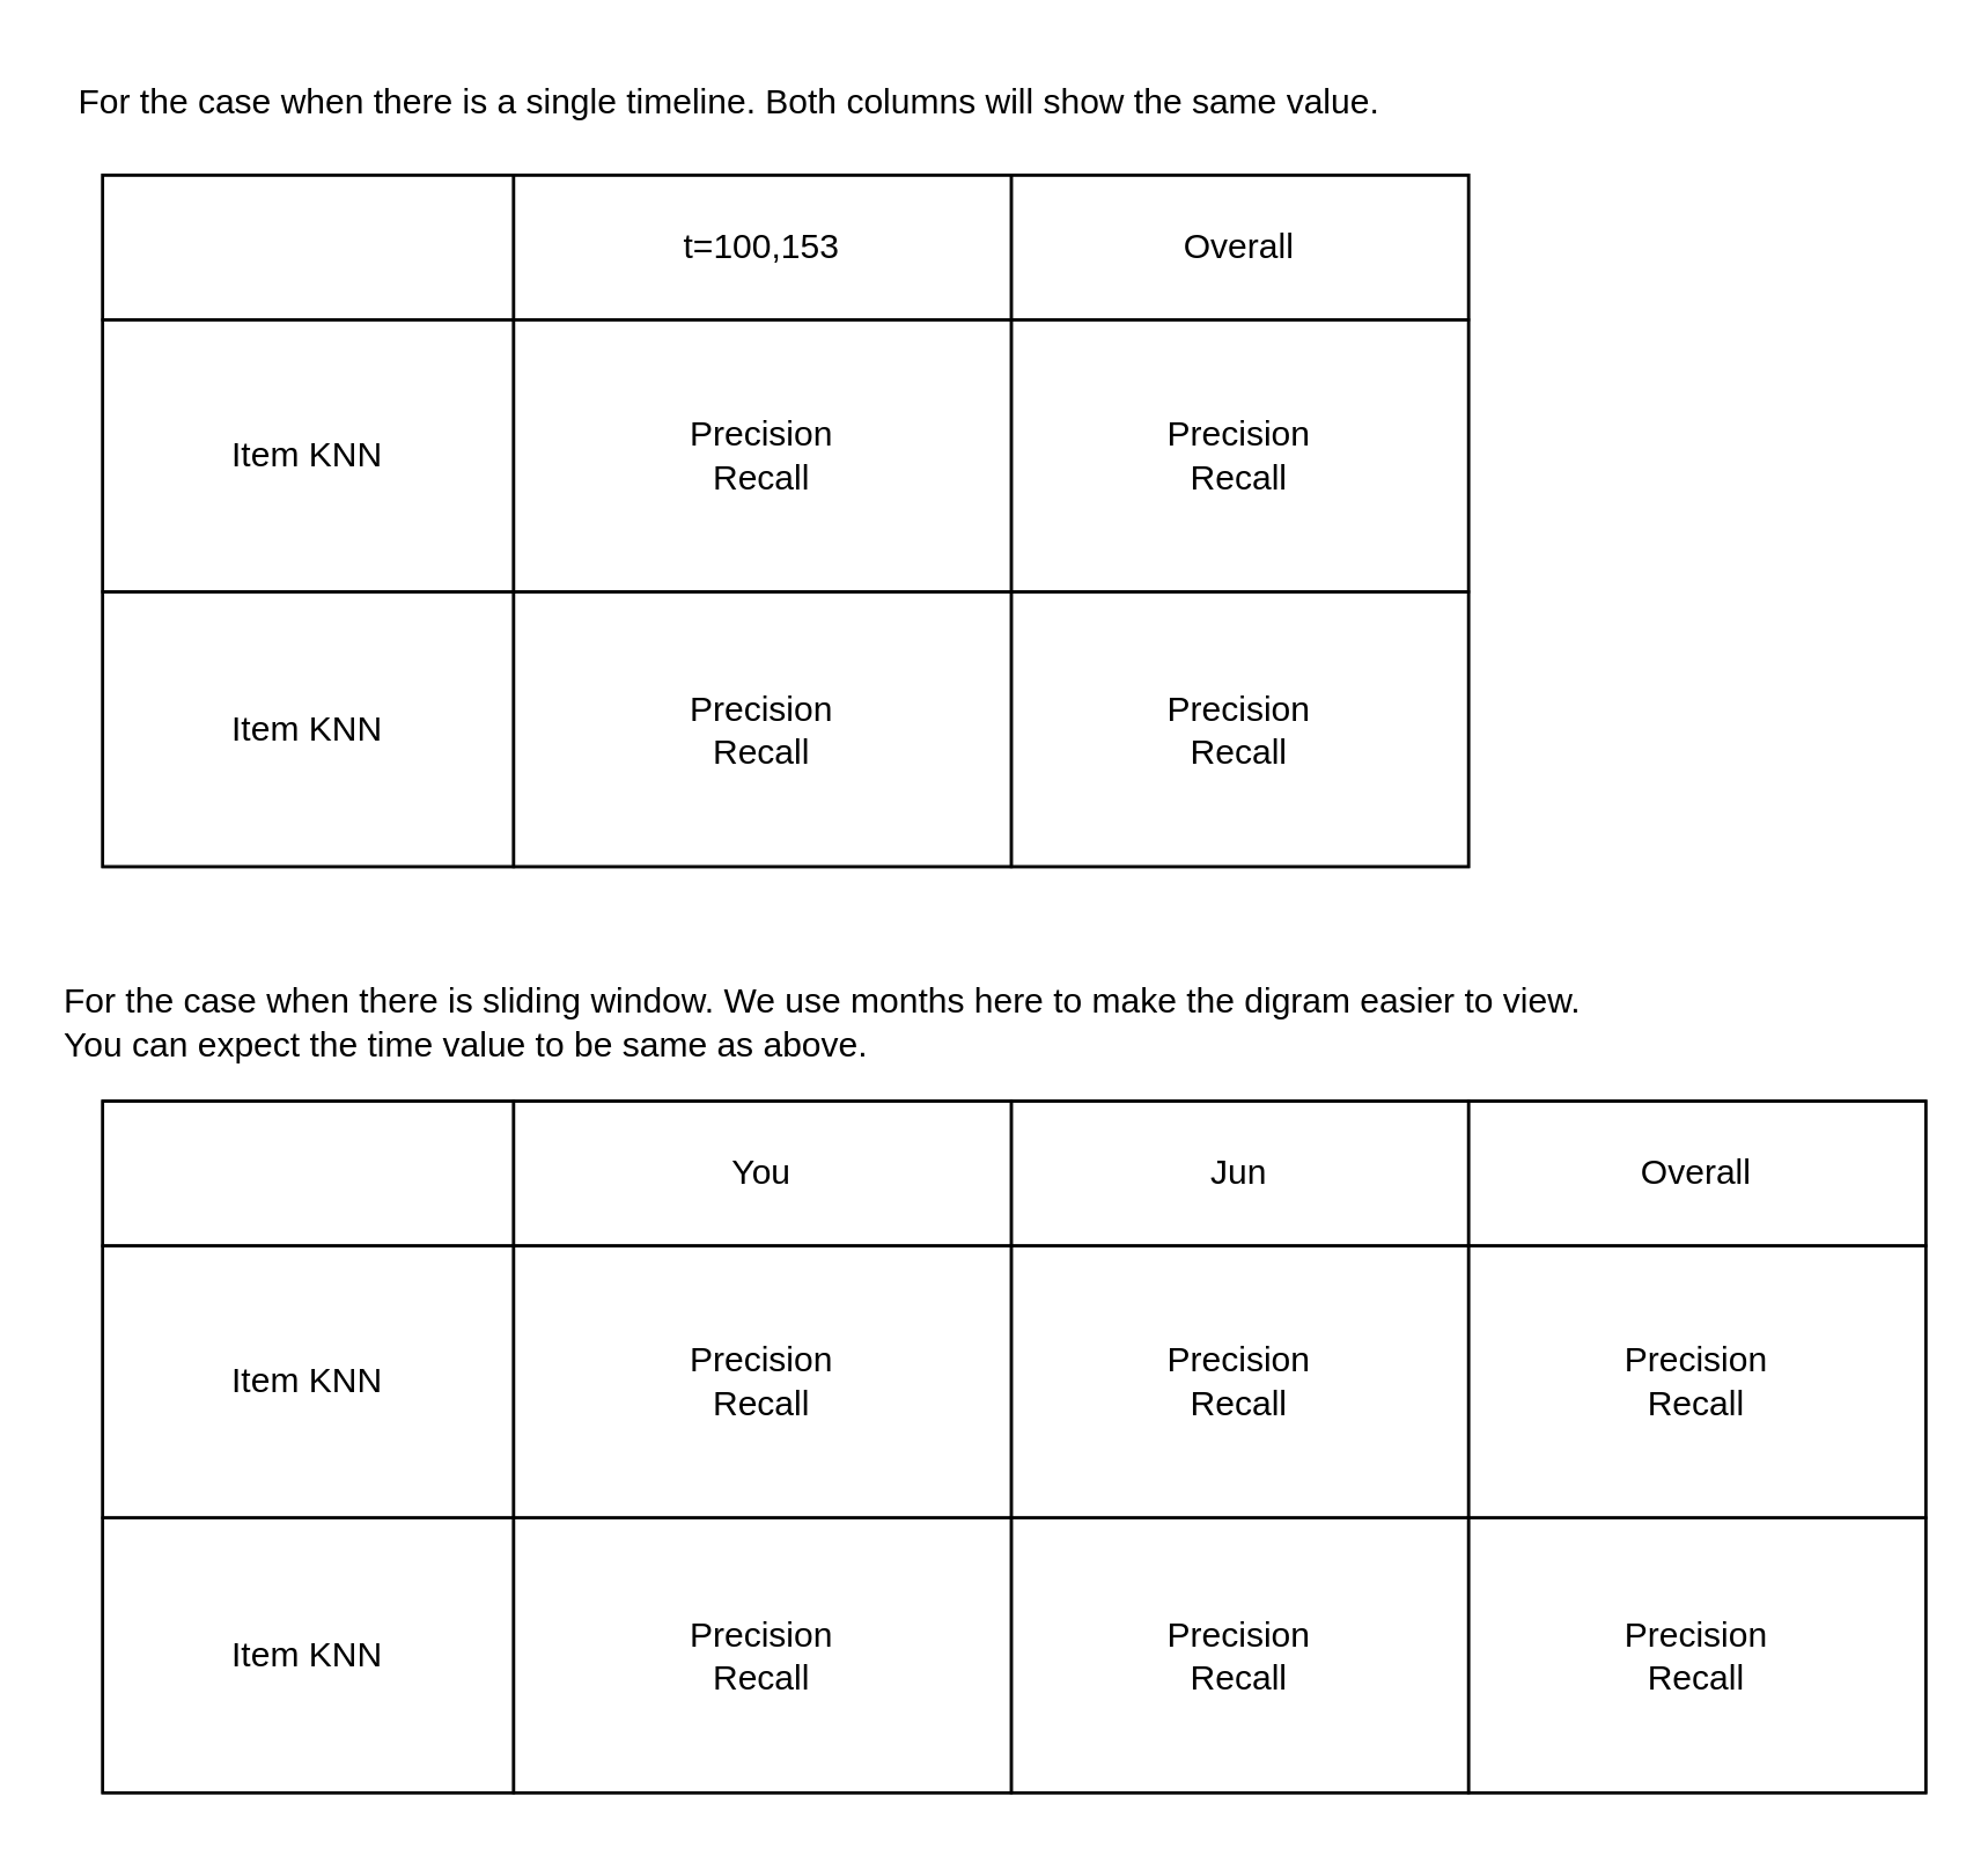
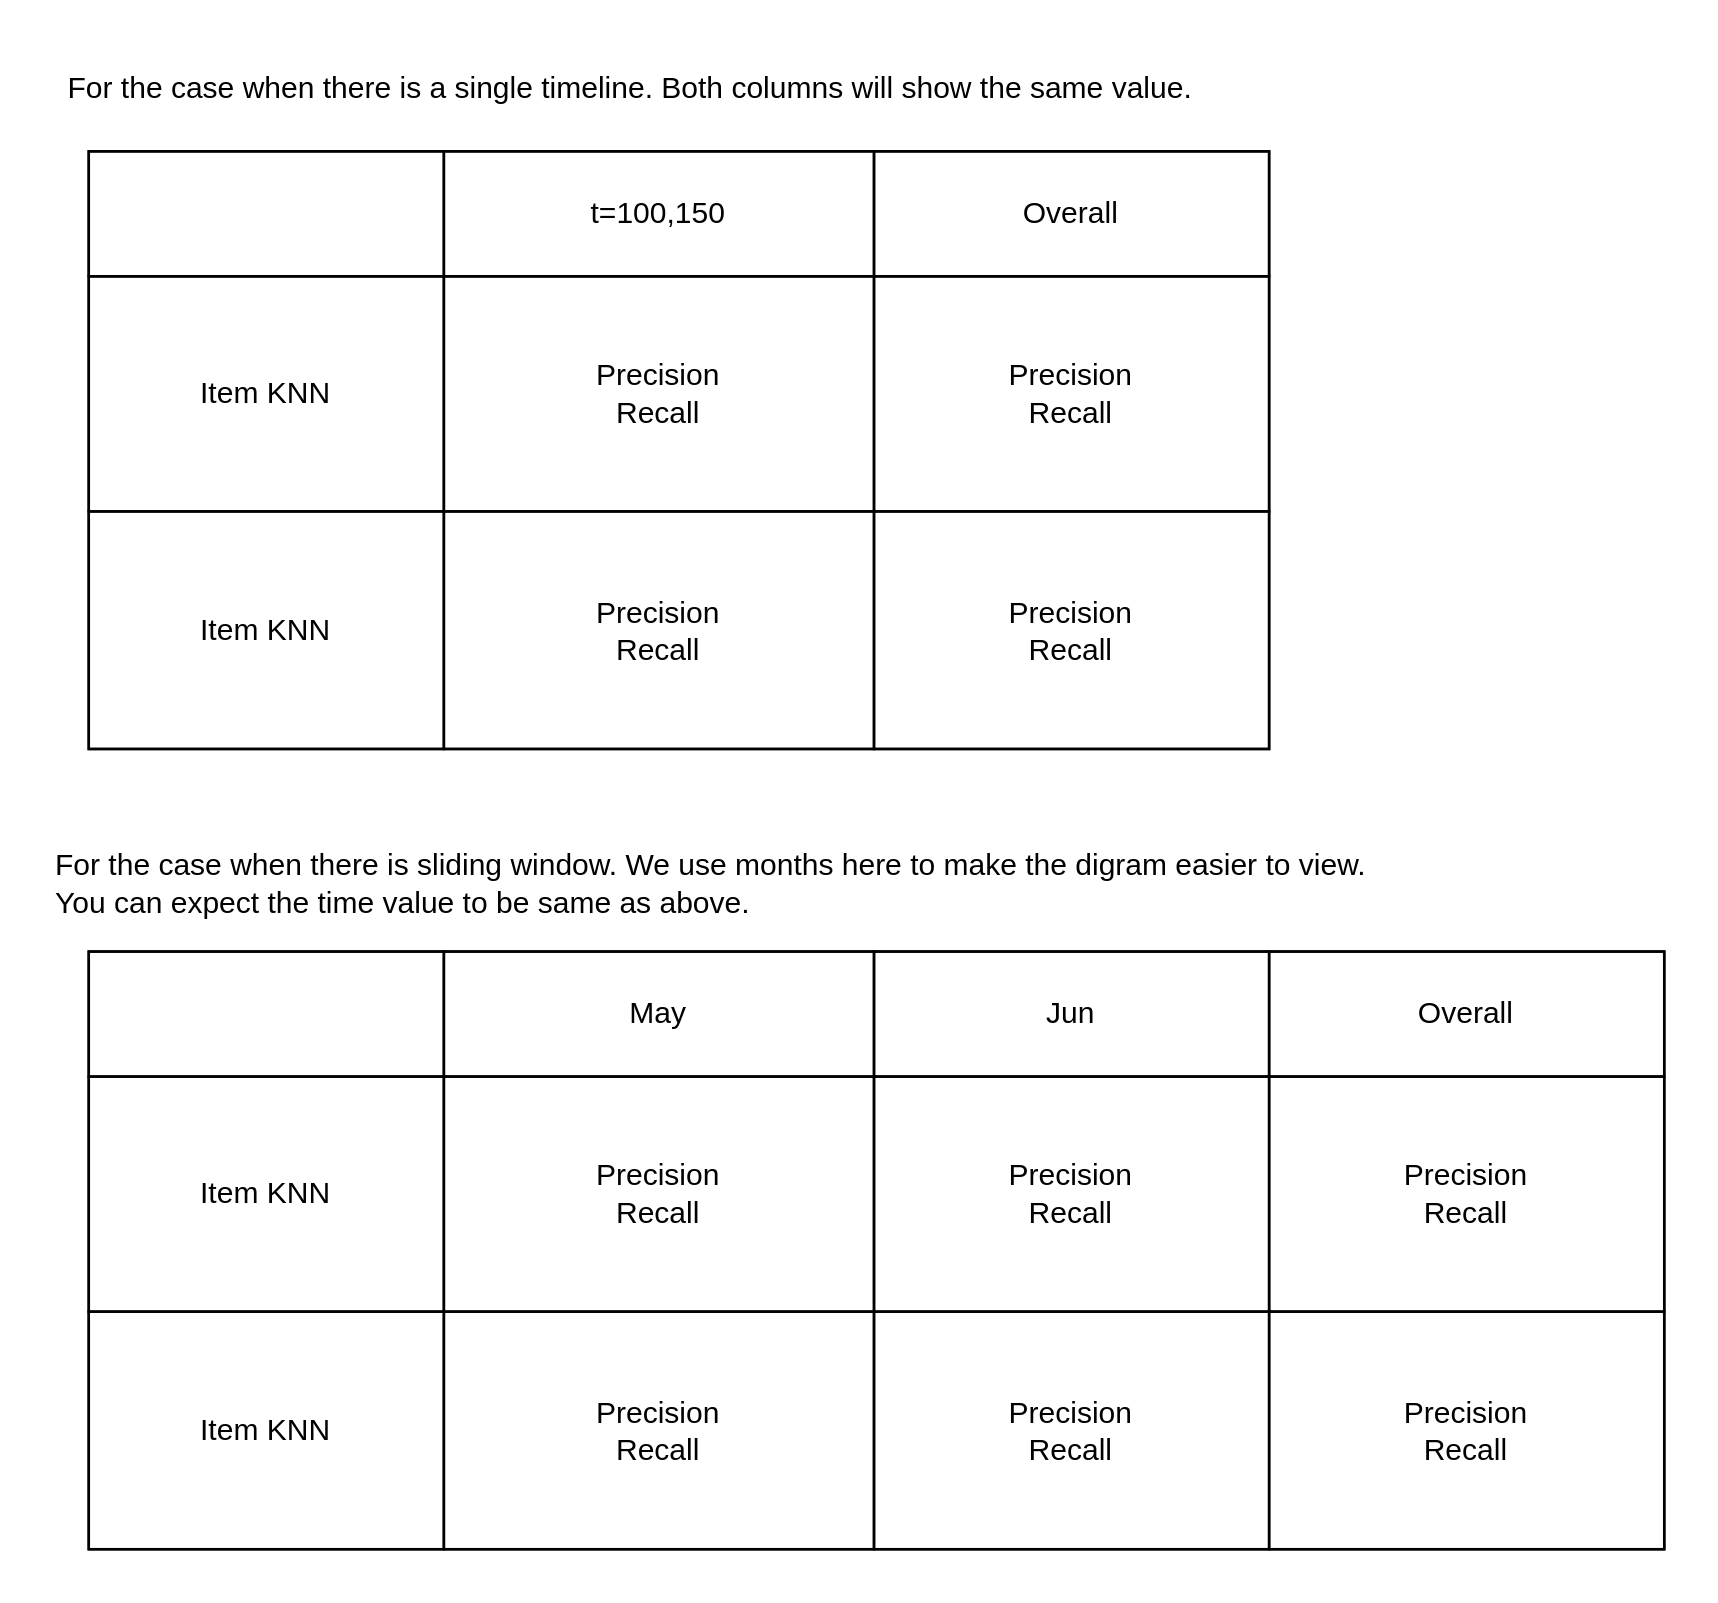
- <mxCell id="21" value="t=100,153" style="connectable=0;recursiveResize=0;strokeColor=inherit;fillColor=none;align=center;whiteSpace=wrap;html=1;" parent="19" vertex="1"><mxGeometry x="142" width="172" height="50" as="geometry"><mxRectangle width="172" height="50" as="alternateBounds" /></mxGeometry></mxCell>
+ <mxCell id="21" value="t=100,150" style="connectable=0;recursiveResize=0;strokeColor=inherit;fillColor=none;align=center;whiteSpace=wrap;html=1;" parent="19" vertex="1"><mxGeometry x="142" width="172" height="50" as="geometry"><mxRectangle width="172" height="50" as="alternateBounds" /></mxGeometry></mxCell>
- <mxCell id="5" value="You" style="connectable=0;recursiveResize=0;strokeColor=inherit;fillColor=none;align=center;whiteSpace=wrap;html=1;" parent="3" vertex="1"><mxGeometry x="142" width="172" height="50" as="geometry"><mxRectangle width="172" height="50" as="alternateBounds" /></mxGeometry></mxCell>
+ <mxCell id="5" value="May" style="connectable=0;recursiveResize=0;strokeColor=inherit;fillColor=none;align=center;whiteSpace=wrap;html=1;" parent="3" vertex="1"><mxGeometry x="142" width="172" height="50" as="geometry"><mxRectangle width="172" height="50" as="alternateBounds" /></mxGeometry></mxCell>
